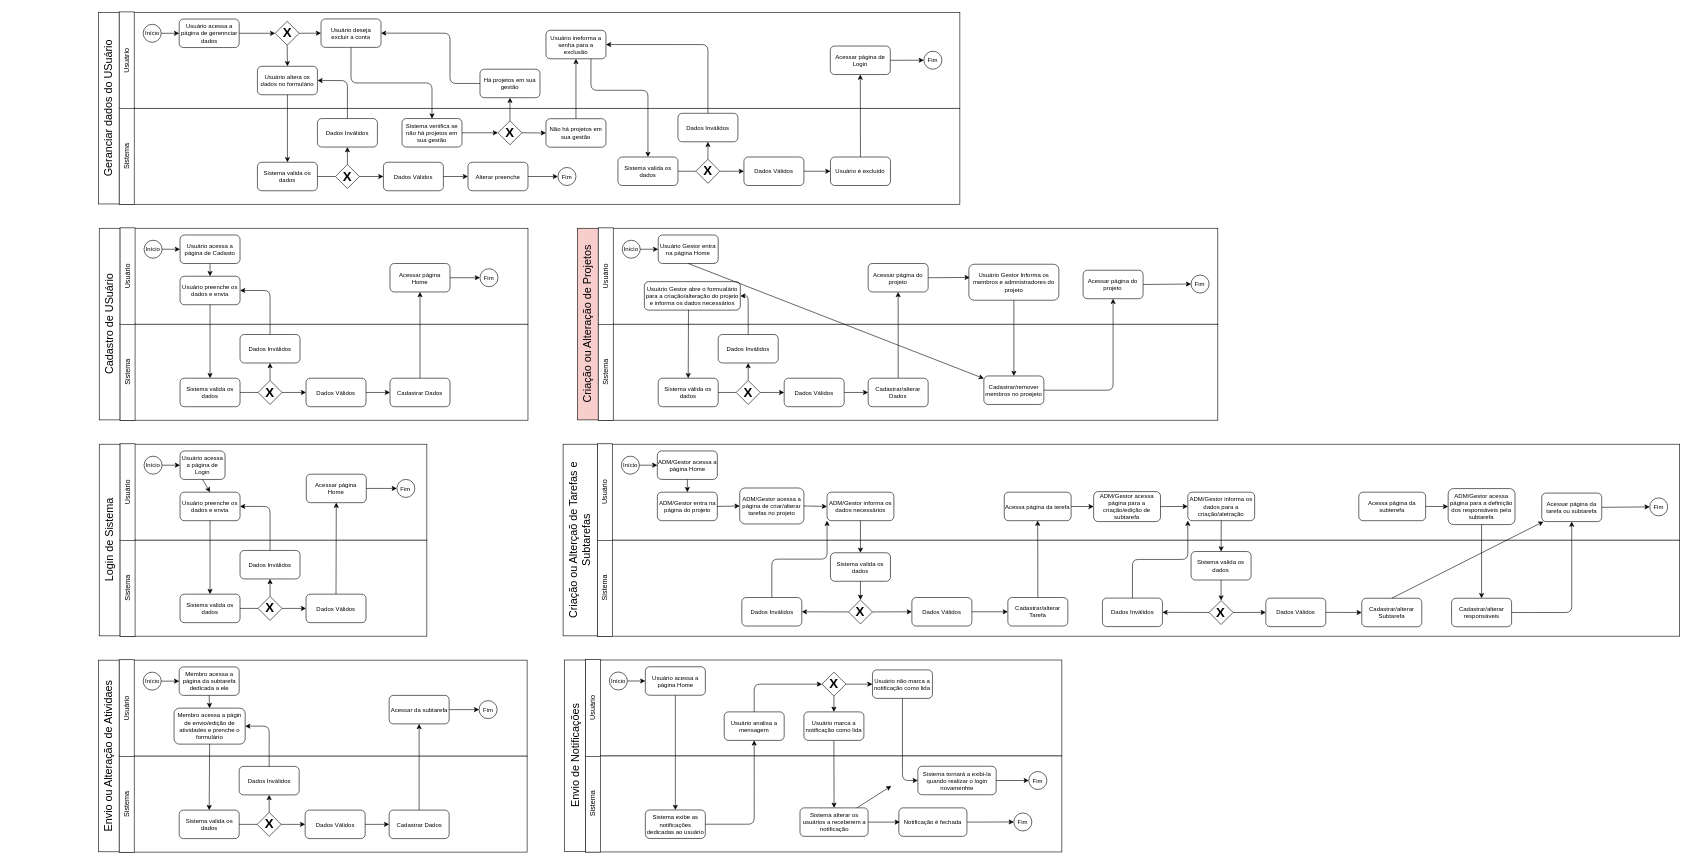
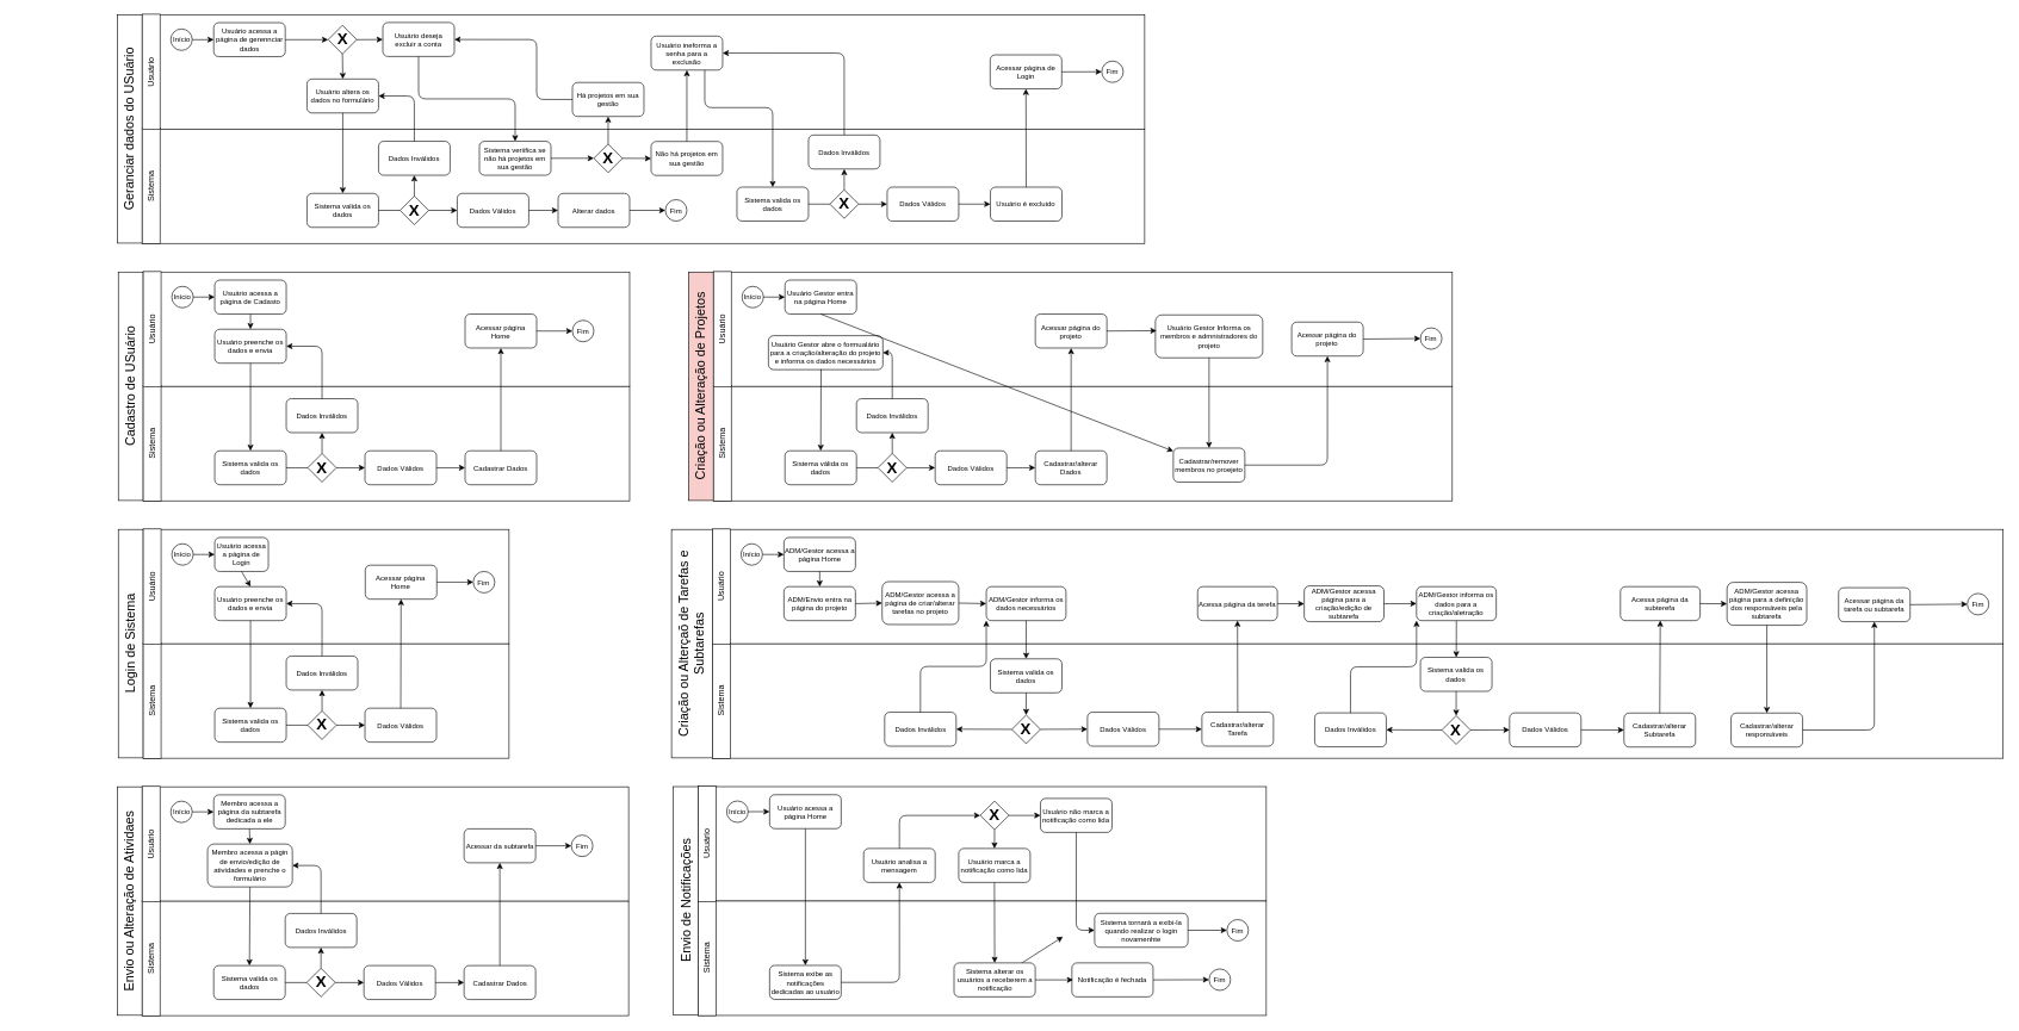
- <mxCell id="149" value="Alterar preenche" style="rounded=1;whiteSpace=wrap;html=1;fontSize=10;" parent="1" vertex="1"><mxGeometry x="779" y="270" width="100" height="47.5" as="geometry" /></mxCell>
+ <mxCell id="149" value="Alterar dados" style="rounded=1;whiteSpace=wrap;html=1;fontSize=10;" parent="1" vertex="1"><mxGeometry x="779" y="270" width="100" height="47.5" as="geometry" /></mxCell>
- <mxCell id="85" value="&lt;span style=&quot;color: rgb(0, 0, 0);&quot;&gt;ADM/Gestor&amp;nbsp;&lt;/span&gt;entra na página do projeto" style="rounded=1;whiteSpace=wrap;html=1;fontSize=10;" parent="1" vertex="1"><mxGeometry x="1094.68" y="820" width="100" height="47.5" as="geometry" /></mxCell>
+ <mxCell id="85" value="&lt;span style=&quot;color: rgb(0, 0, 0);&quot;&gt;ADM/Envio&amp;nbsp;&lt;/span&gt;entra na página do projeto" style="rounded=1;whiteSpace=wrap;html=1;fontSize=10;" parent="1" vertex="1"><mxGeometry x="1094.68" y="820" width="100" height="47.5" as="geometry" /></mxCell>
- <mxCell id="122" value="" style="endArrow=classic;html=1;exitX=0.5;exitY=0;exitDx=0;exitDy=0;" parent="1" source="117" target="201" edge="1"><mxGeometry width="50" height="50" relative="1" as="geometry"><mxPoint x="2349" y="950" as="sourcePoint" /><mxPoint x="2399" y="900" as="targetPoint" /></mxGeometry></mxCell>
+ <mxCell id="122" value="" style="endArrow=classic;html=1;entryX=0.5;entryY=1;entryDx=0;entryDy=0;exitX=0.5;exitY=0;exitDx=0;exitDy=0;" parent="1" source="117" target="119" edge="1"><mxGeometry width="50" height="50" relative="1" as="geometry"><mxPoint x="2349" y="950" as="sourcePoint" /><mxPoint x="2399" y="900" as="targetPoint" /></mxGeometry></mxCell>
